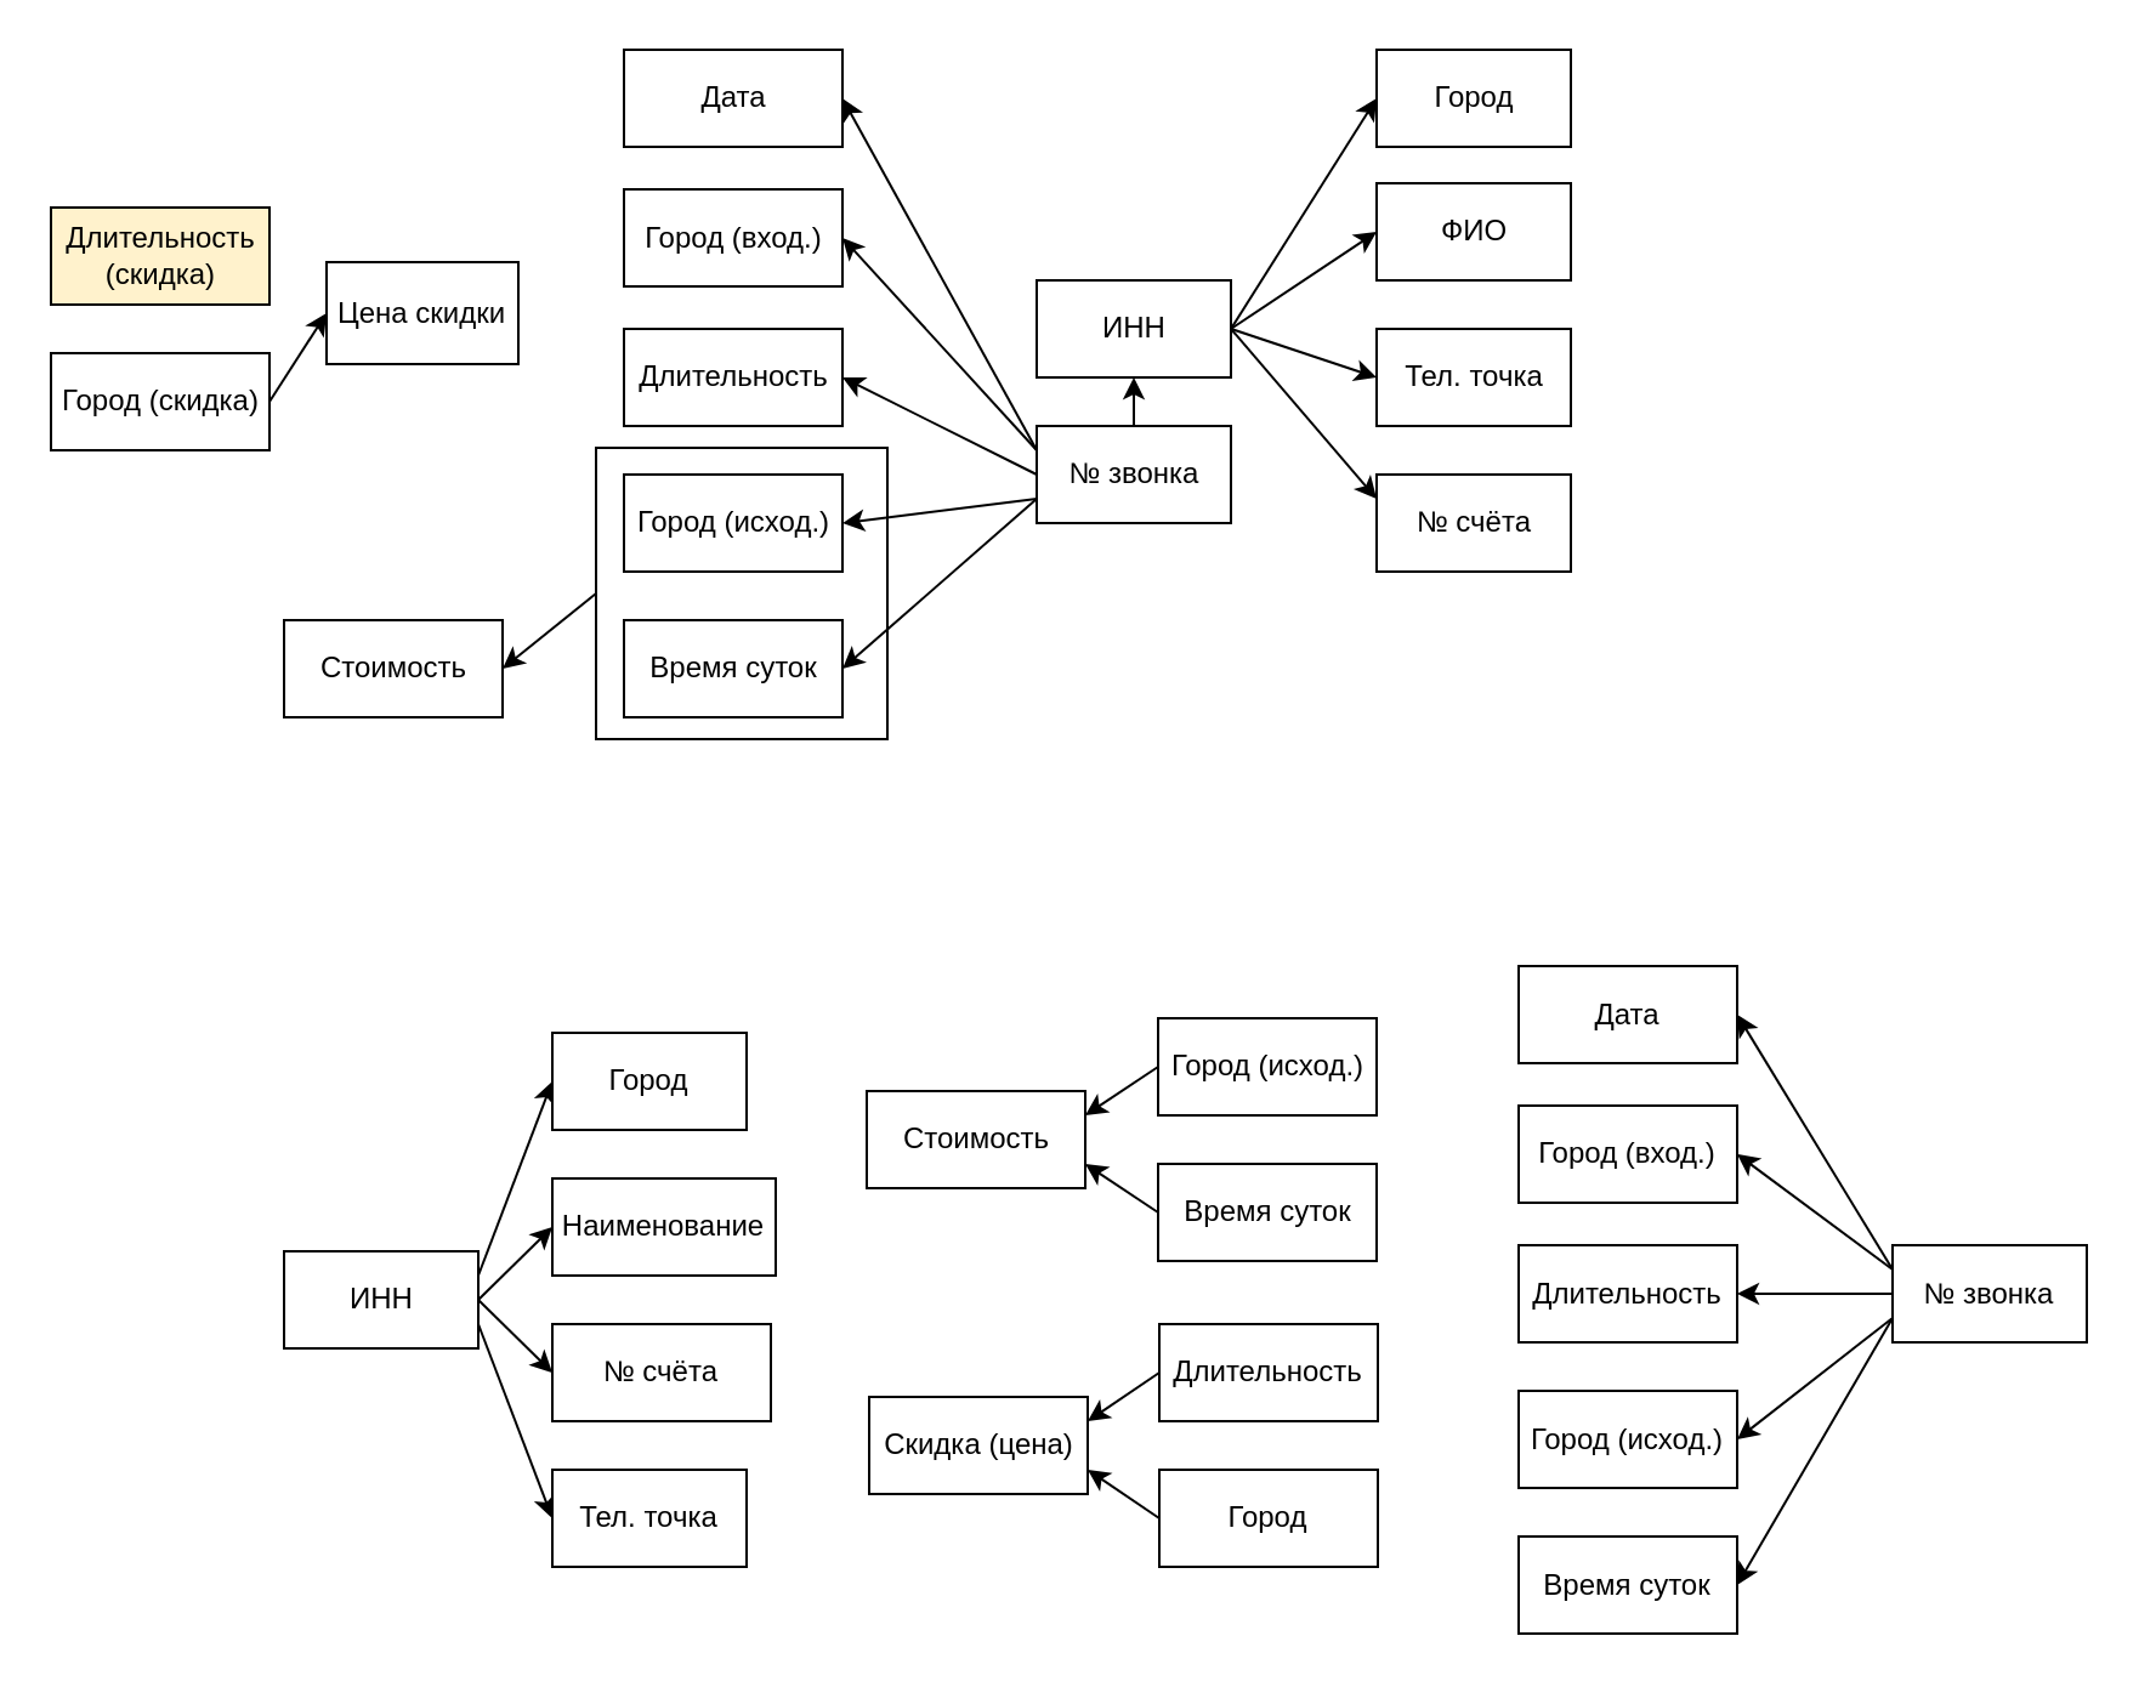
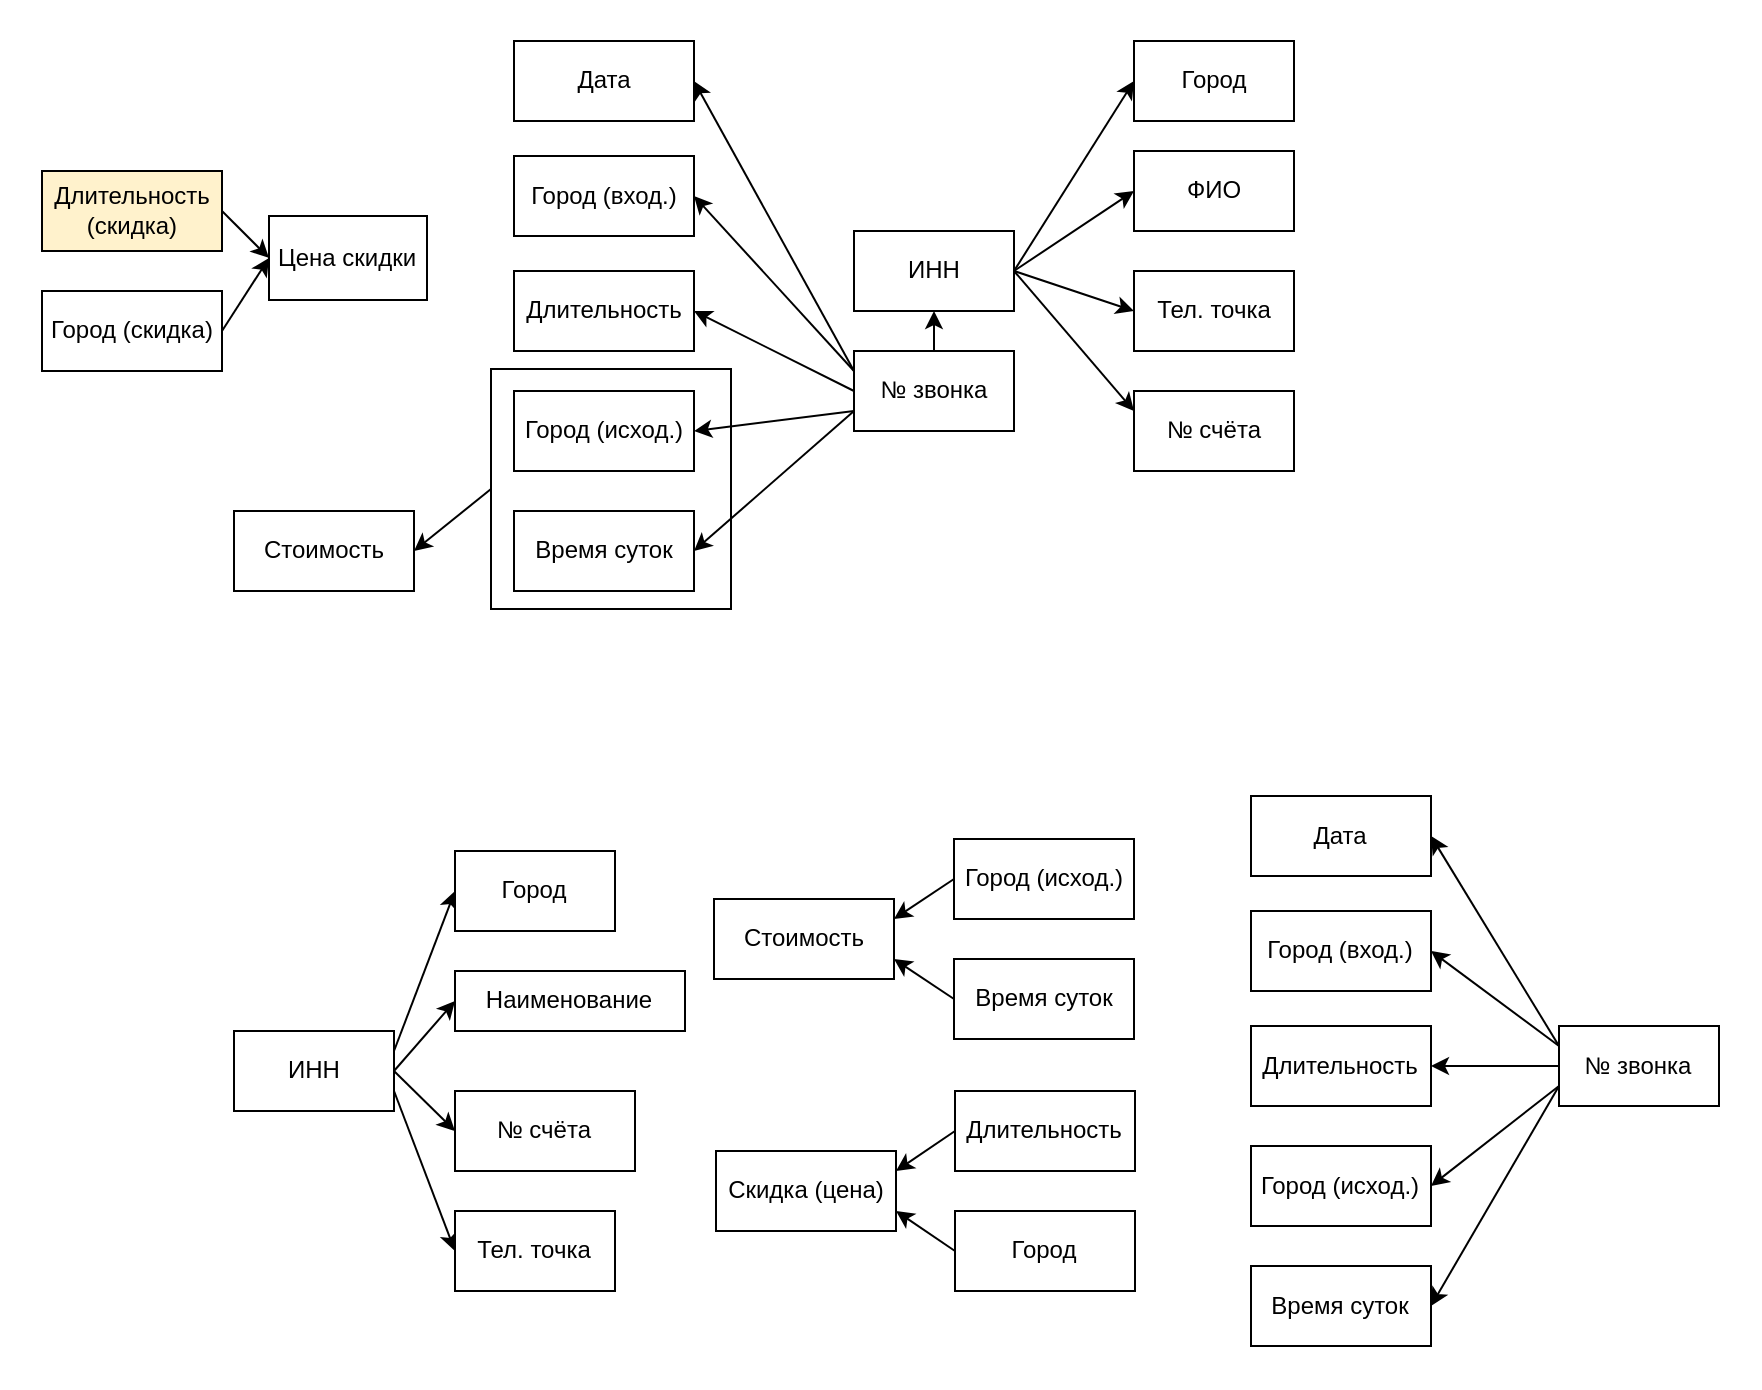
+ <mxCell id="57" style="edgeStyle=none;rounded=0;orthogonalLoop=1;jettySize=auto;html=1;exitX=1;exitY=0.5;exitDx=0;exitDy=0;entryX=0.5;entryY=1;entryDx=0;entryDy=0;" edge="1" parent="1" source="58" target="18"><mxGeometry relative="1" as="geometry" /></mxCell>
- <mxCell id="19" value="Наименование" style="rounded=0;whiteSpace=wrap;html=1;" parent="1" vertex="1"><mxGeometry x="227" y="485" width="92" height="40" as="geometry" /></mxCell>
+ <mxCell id="19" value="Наименование" style="rounded=0;whiteSpace=wrap;html=1;" parent="1" vertex="1"><mxGeometry x="227" y="485" width="115" height="30" as="geometry" /></mxCell>
